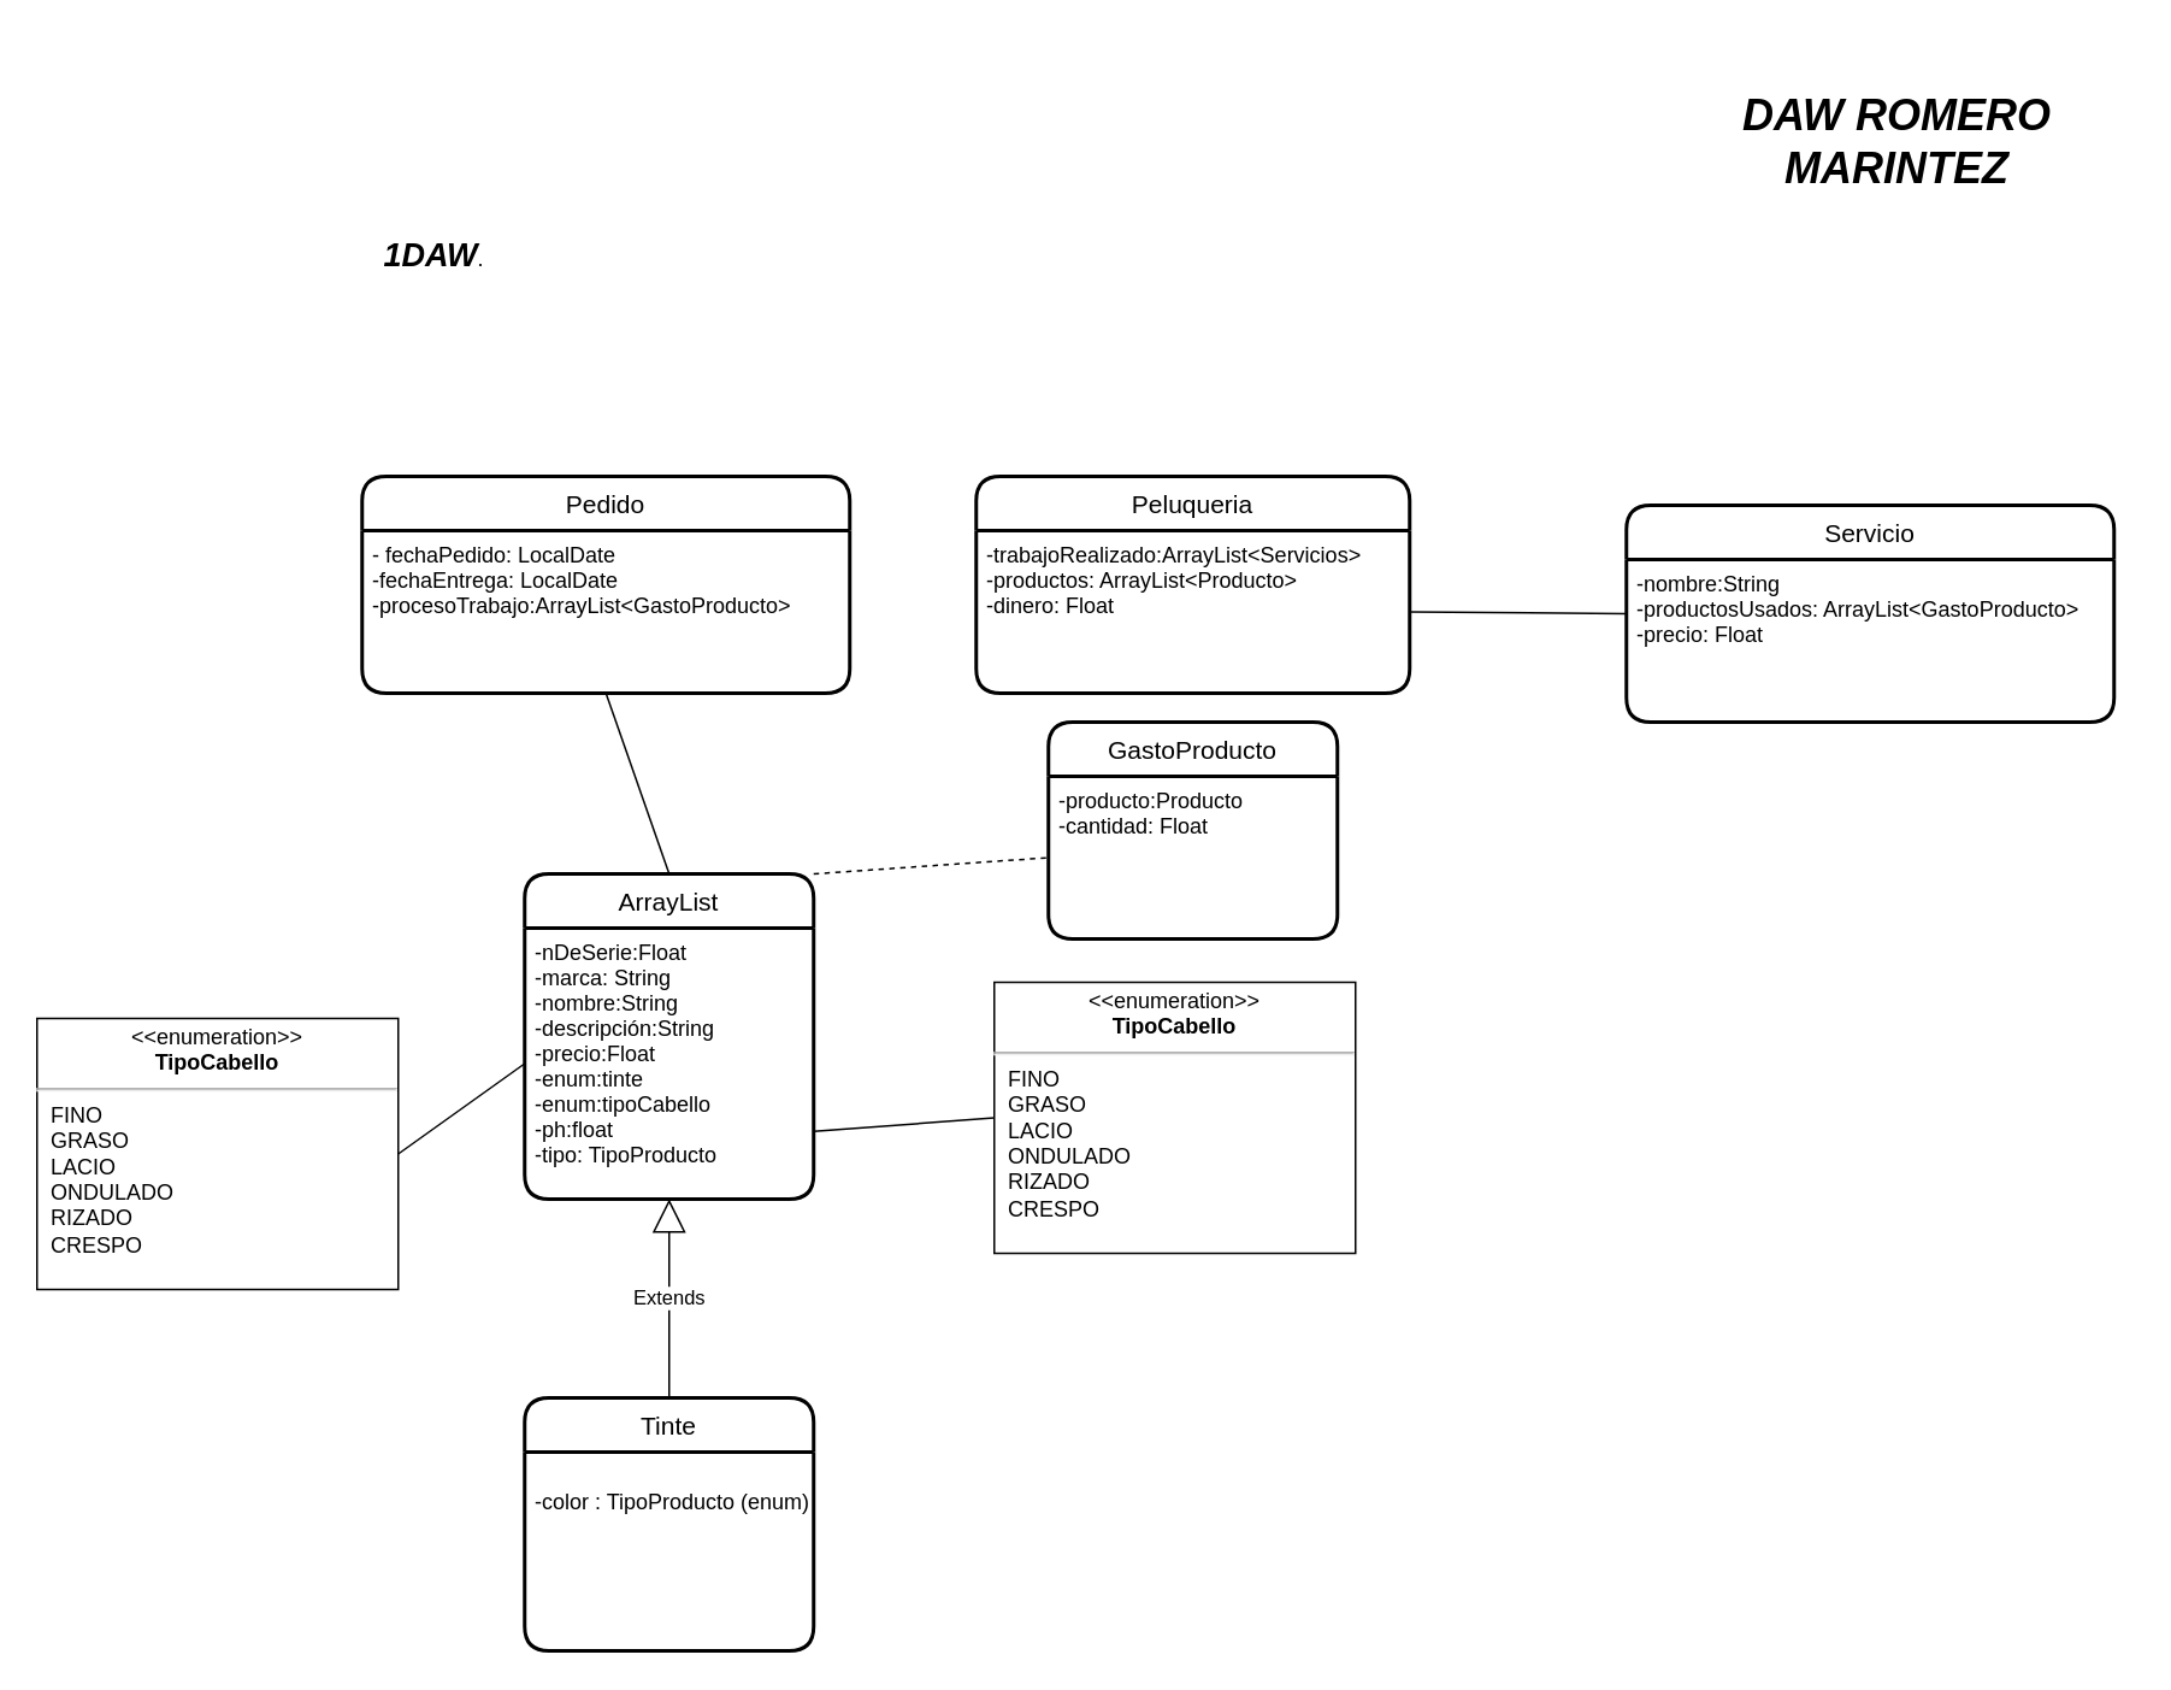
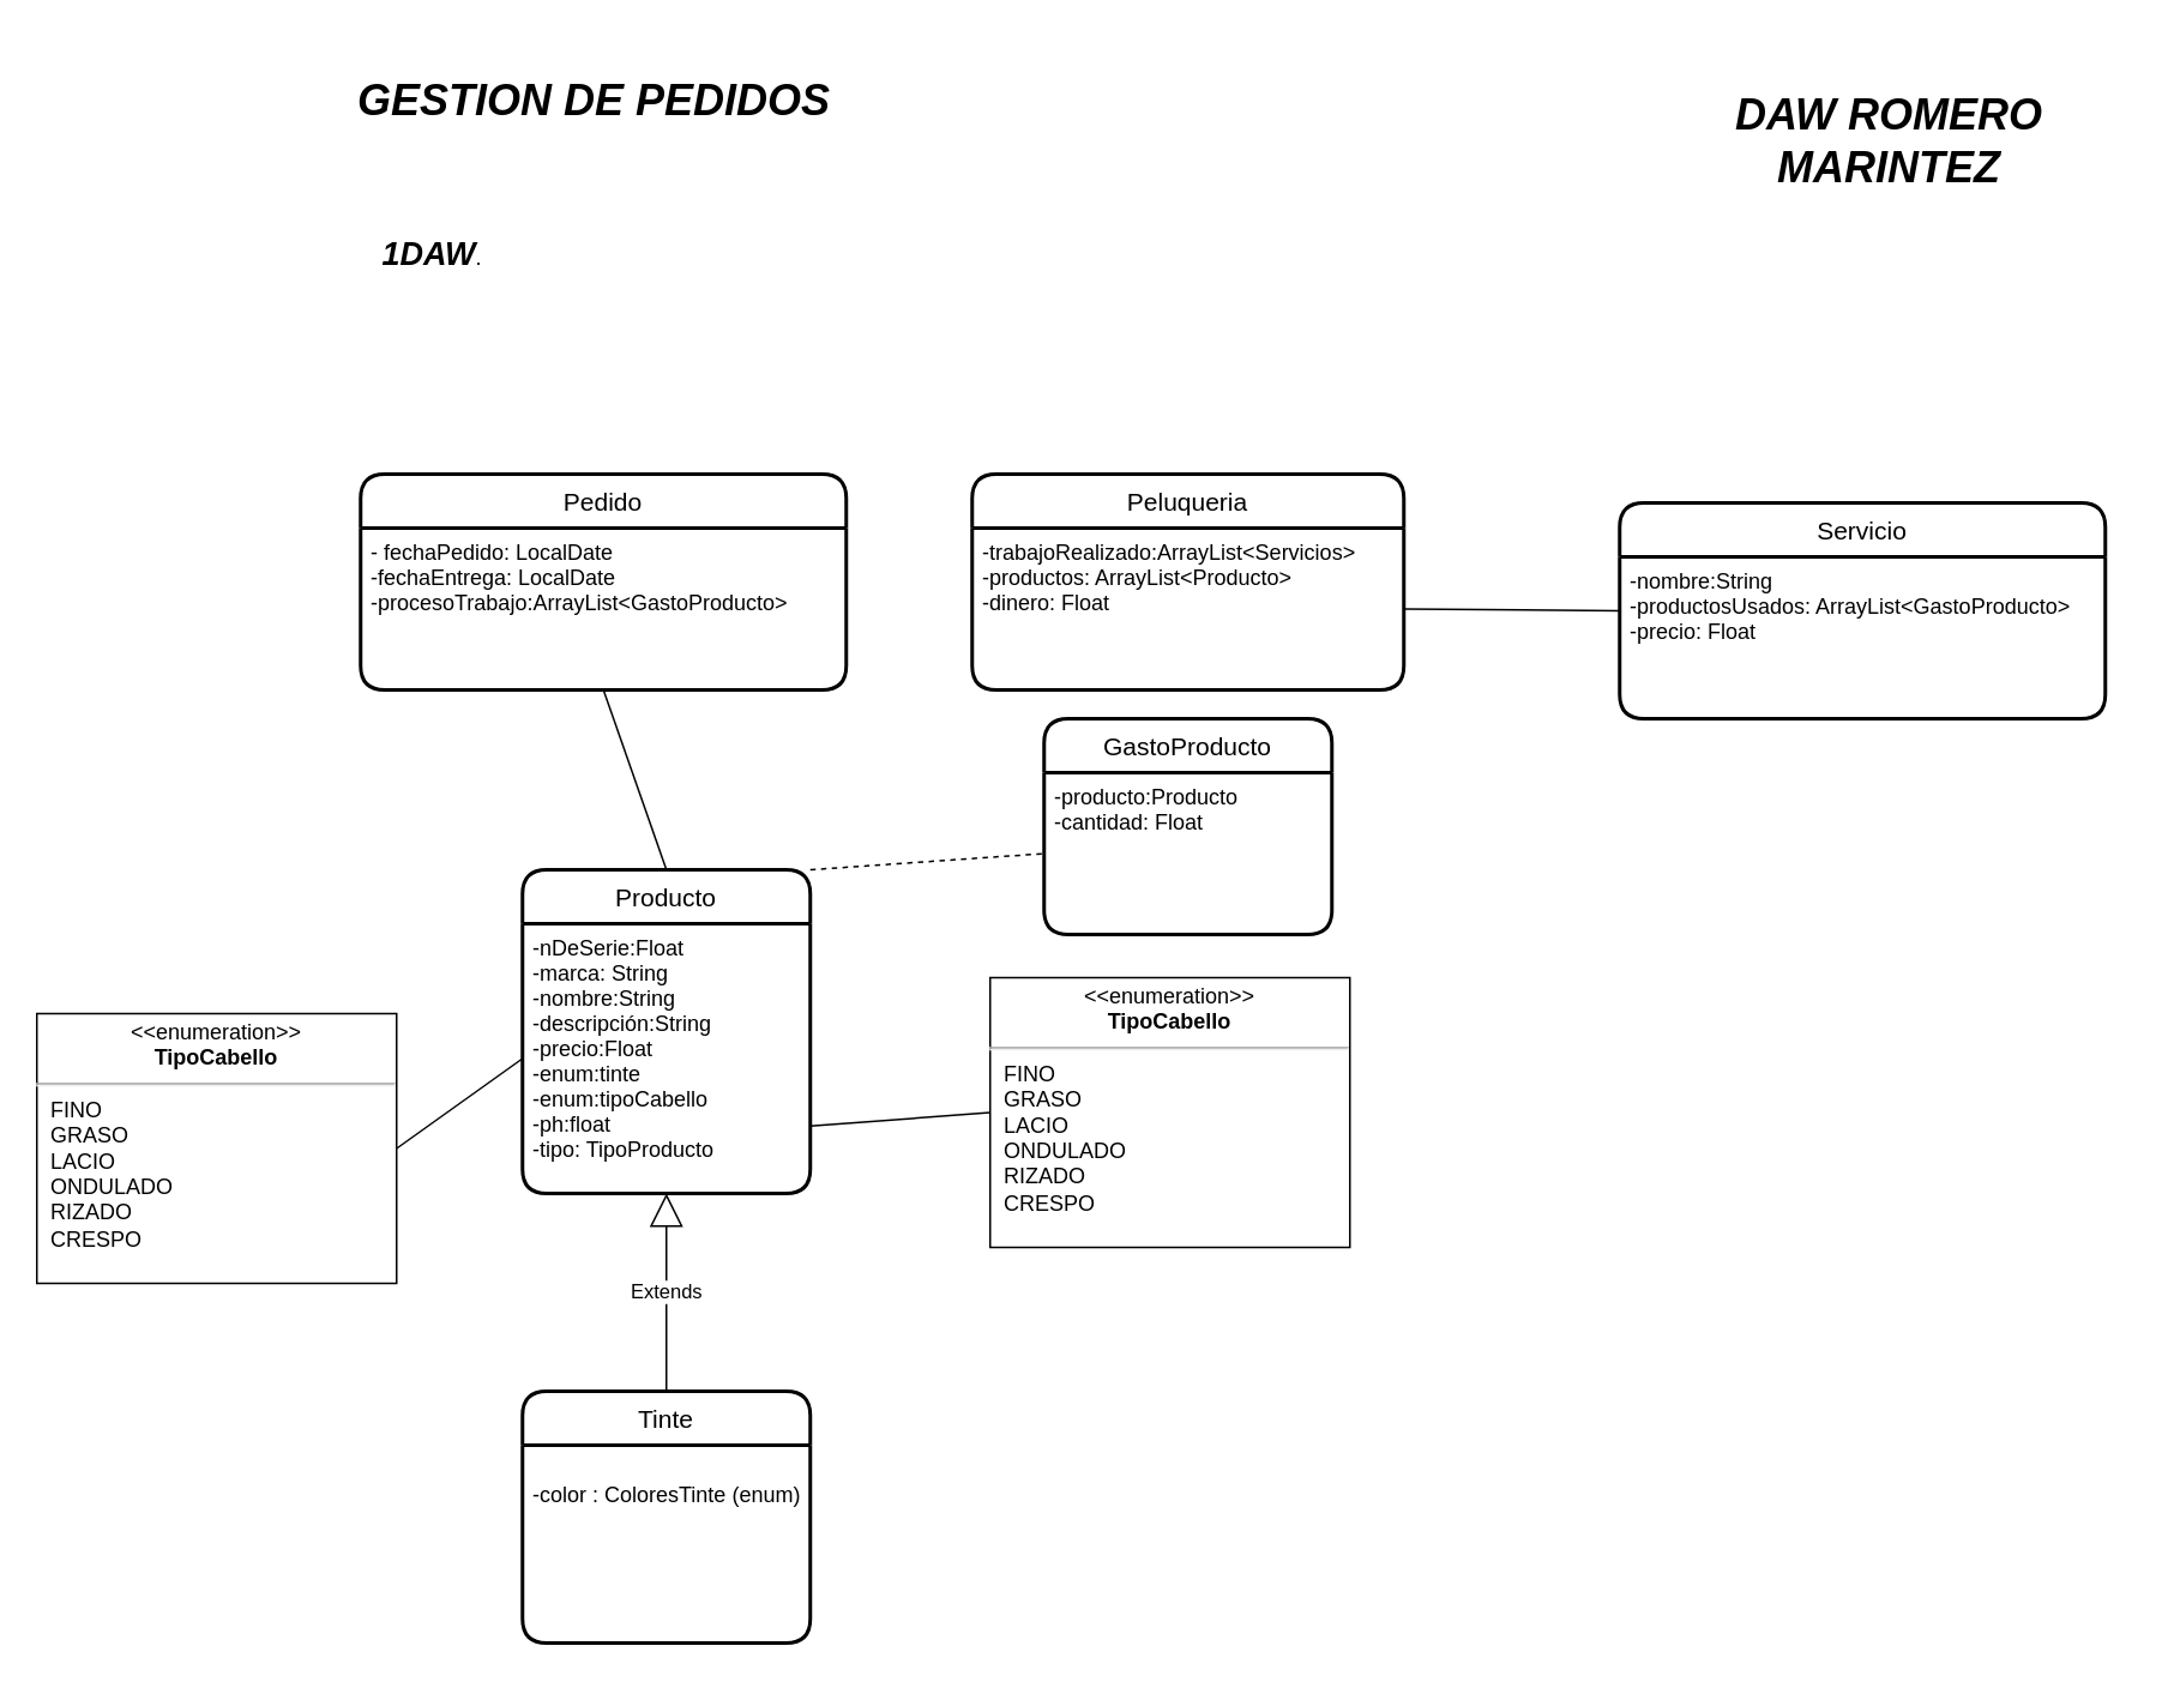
+ <mxCell id="16" value="&lt;b&gt;&lt;i&gt;&lt;font style=&quot;font-size: 24px&quot;&gt;GESTION DE PEDIDOS&lt;/font&gt;&lt;/i&gt;&lt;/b&gt;" style="text;html=1;strokeColor=none;fillColor=none;align=center;verticalAlign=middle;whiteSpace=wrap;rounded=0;" parent="1" vertex="1"><mxGeometry x="170" y="20.5" width="320" height="70" as="geometry" /></mxCell>
- <mxCell id="2" value="ArrayList" style="swimlane;childLayout=stackLayout;horizontal=1;startSize=30;horizontalStack=0;rounded=1;fontSize=14;fontStyle=0;strokeWidth=2;resizeParent=0;resizeLast=1;shadow=0;dashed=0;align=center;" parent="1" vertex="1"><mxGeometry x="290" y="483" width="160" height="180" as="geometry" /></mxCell>
+ <mxCell id="2" value="Producto" style="swimlane;childLayout=stackLayout;horizontal=1;startSize=30;horizontalStack=0;rounded=1;fontSize=14;fontStyle=0;strokeWidth=2;resizeParent=0;resizeLast=1;shadow=0;dashed=0;align=center;" parent="1" vertex="1"><mxGeometry x="290" y="483" width="160" height="180" as="geometry" /></mxCell>
- <mxCell id="13" value="&#10;-color : TipoProducto (enum)" style="align=left;strokeColor=none;fillColor=none;spacingLeft=4;fontSize=12;verticalAlign=top;resizable=0;rotatable=0;part=1;" parent="12" vertex="1"><mxGeometry y="30" width="160" height="110" as="geometry" /></mxCell>
+ <mxCell id="13" value="&#10;-color : ColoresTinte (enum)" style="align=left;strokeColor=none;fillColor=none;spacingLeft=4;fontSize=12;verticalAlign=top;resizable=0;rotatable=0;part=1;" parent="12" vertex="1"><mxGeometry y="30" width="160" height="110" as="geometry" /></mxCell>
